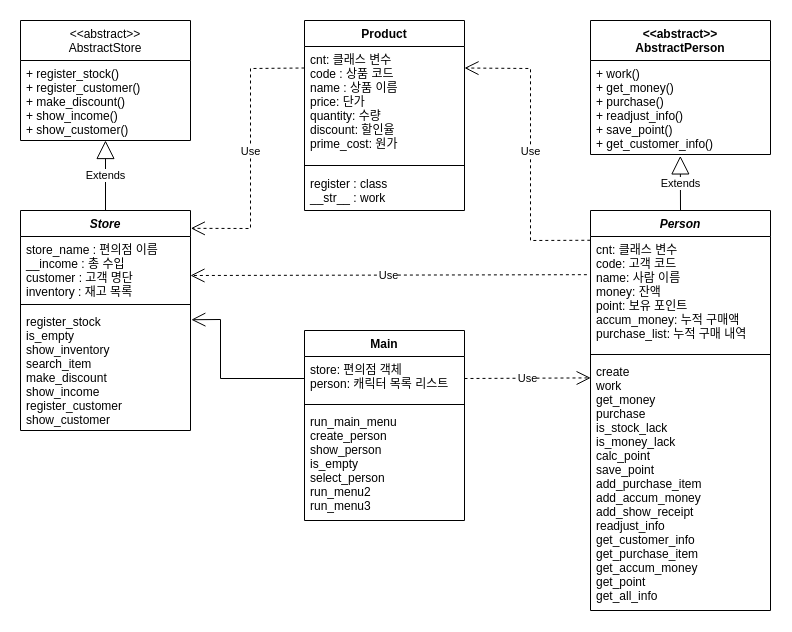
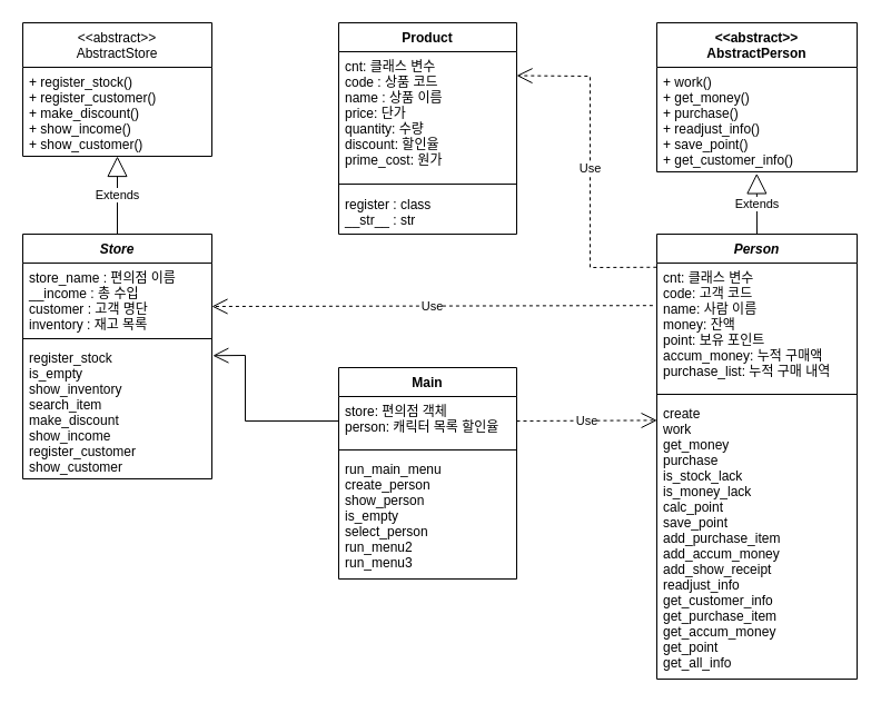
- <mxCell id="25" value="Use" style="endArrow=open;endSize=12;dashed=1;html=1;rounded=0;entryX=1.002;entryY=0.081;entryDx=0;entryDy=0;exitX=0;exitY=0.25;exitDx=0;exitDy=0;entryPerimeter=0;" parent="1" source="6" target="10" edge="1"><mxGeometry width="160" relative="1" as="geometry"><mxPoint x="300" y="240" as="sourcePoint" /><mxPoint x="460" y="240" as="targetPoint" /><Array as="points"><mxPoint x="250" y="68" /><mxPoint x="250" y="228" /></Array></mxGeometry></mxCell>
- <mxCell id="9" value="register : class&#10;__str__ : work" style="text;align=left;verticalAlign=top;spacingLeft=4;spacingRight=4;overflow=hidden;rotatable=0;points=[[0,0.5],[1,0.5]];portConstraint=eastwest;" vertex="1" parent="6"><mxGeometry y="150" width="160" height="40" as="geometry" /></mxCell>
+ <mxCell id="9" value="register : class&#10;__str__ : str" style="text;align=left;verticalAlign=top;spacingLeft=4;spacingRight=4;overflow=hidden;rotatable=0;points=[[0,0.5],[1,0.5]];portConstraint=eastwest;" vertex="1" parent="6"><mxGeometry y="150" width="160" height="40" as="geometry" /></mxCell>
- <mxCell id="15" value="store: 편의점 객체&#10;person: 캐릭터 목록 리스트" style="text;strokeColor=none;fillColor=none;align=left;verticalAlign=top;spacingLeft=4;spacingRight=4;overflow=hidden;rotatable=0;points=[[0,0.5],[1,0.5]];portConstraint=eastwest;" parent="14" vertex="1"><mxGeometry y="26" width="160" height="44" as="geometry" /></mxCell>
+ <mxCell id="15" value="store: 편의점 객체&#10;person: 캐릭터 목록 할인율" style="text;strokeColor=none;fillColor=none;align=left;verticalAlign=top;spacingLeft=4;spacingRight=4;overflow=hidden;rotatable=0;points=[[0,0.5],[1,0.5]];portConstraint=eastwest;" parent="14" vertex="1"><mxGeometry y="26" width="160" height="44" as="geometry" /></mxCell>
